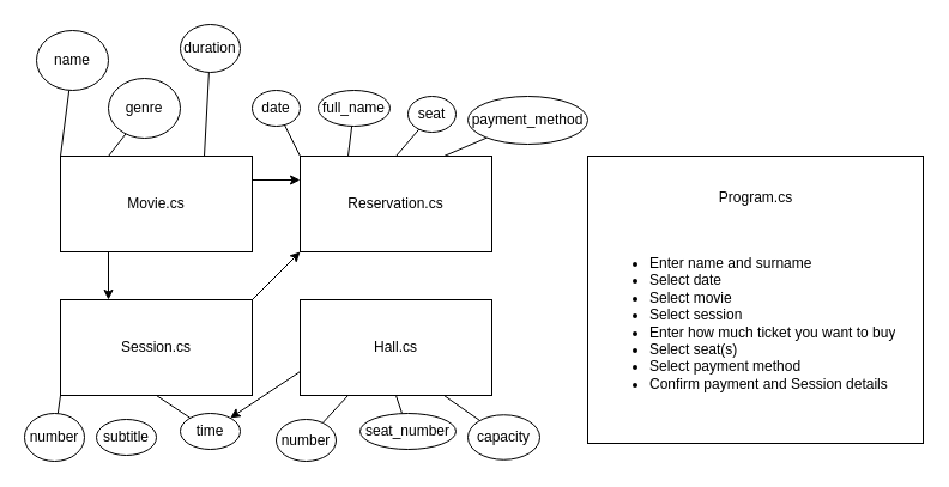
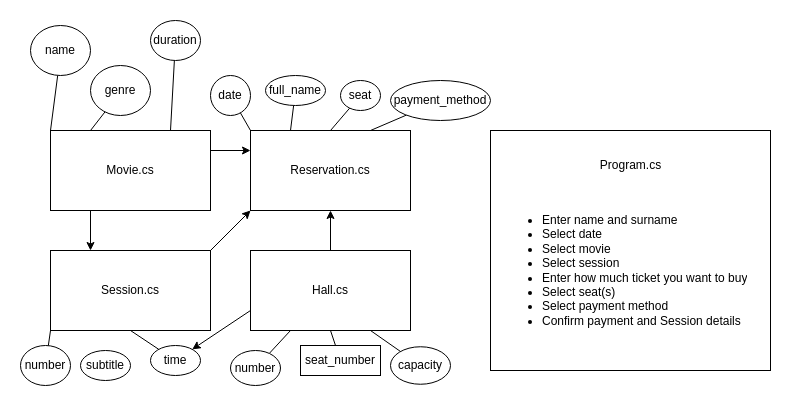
- <mxCell id="24" value="date" style="ellipse;whiteSpace=wrap;html=1;" parent="1" vertex="1"><mxGeometry x="210" y="75" width="40" height="30" as="geometry" /></mxCell>
+ <mxCell id="24" value="date" style="ellipse;whiteSpace=wrap;html=1;" parent="1" vertex="1"><mxGeometry x="210" y="75" width="40" height="40" as="geometry" /></mxCell>
+ <mxCell id="35" value="" style="endArrow=classic;html=1;rounded=0;exitX=0.5;exitY=0;exitDx=0;exitDy=0;entryX=0.5;entryY=1;entryDx=0;entryDy=0;" parent="1" source="9" target="11" edge="1"><mxGeometry width="50" height="50" relative="1" as="geometry"><mxPoint x="240" y="300" as="sourcePoint" /><mxPoint x="290" y="250" as="targetPoint" /></mxGeometry></mxCell>
- <mxCell id="15" value="seat_number" style="ellipse;whiteSpace=wrap;html=1;" parent="1" vertex="1"><mxGeometry x="300" y="345" width="80" height="30" as="geometry" /></mxCell>
+ <mxCell id="15" value="seat_number" style="whiteSpace=wrap;html=1;rounded=0;" parent="1" vertex="1"><mxGeometry x="300" y="345" width="80" height="30" as="geometry" /></mxCell>
